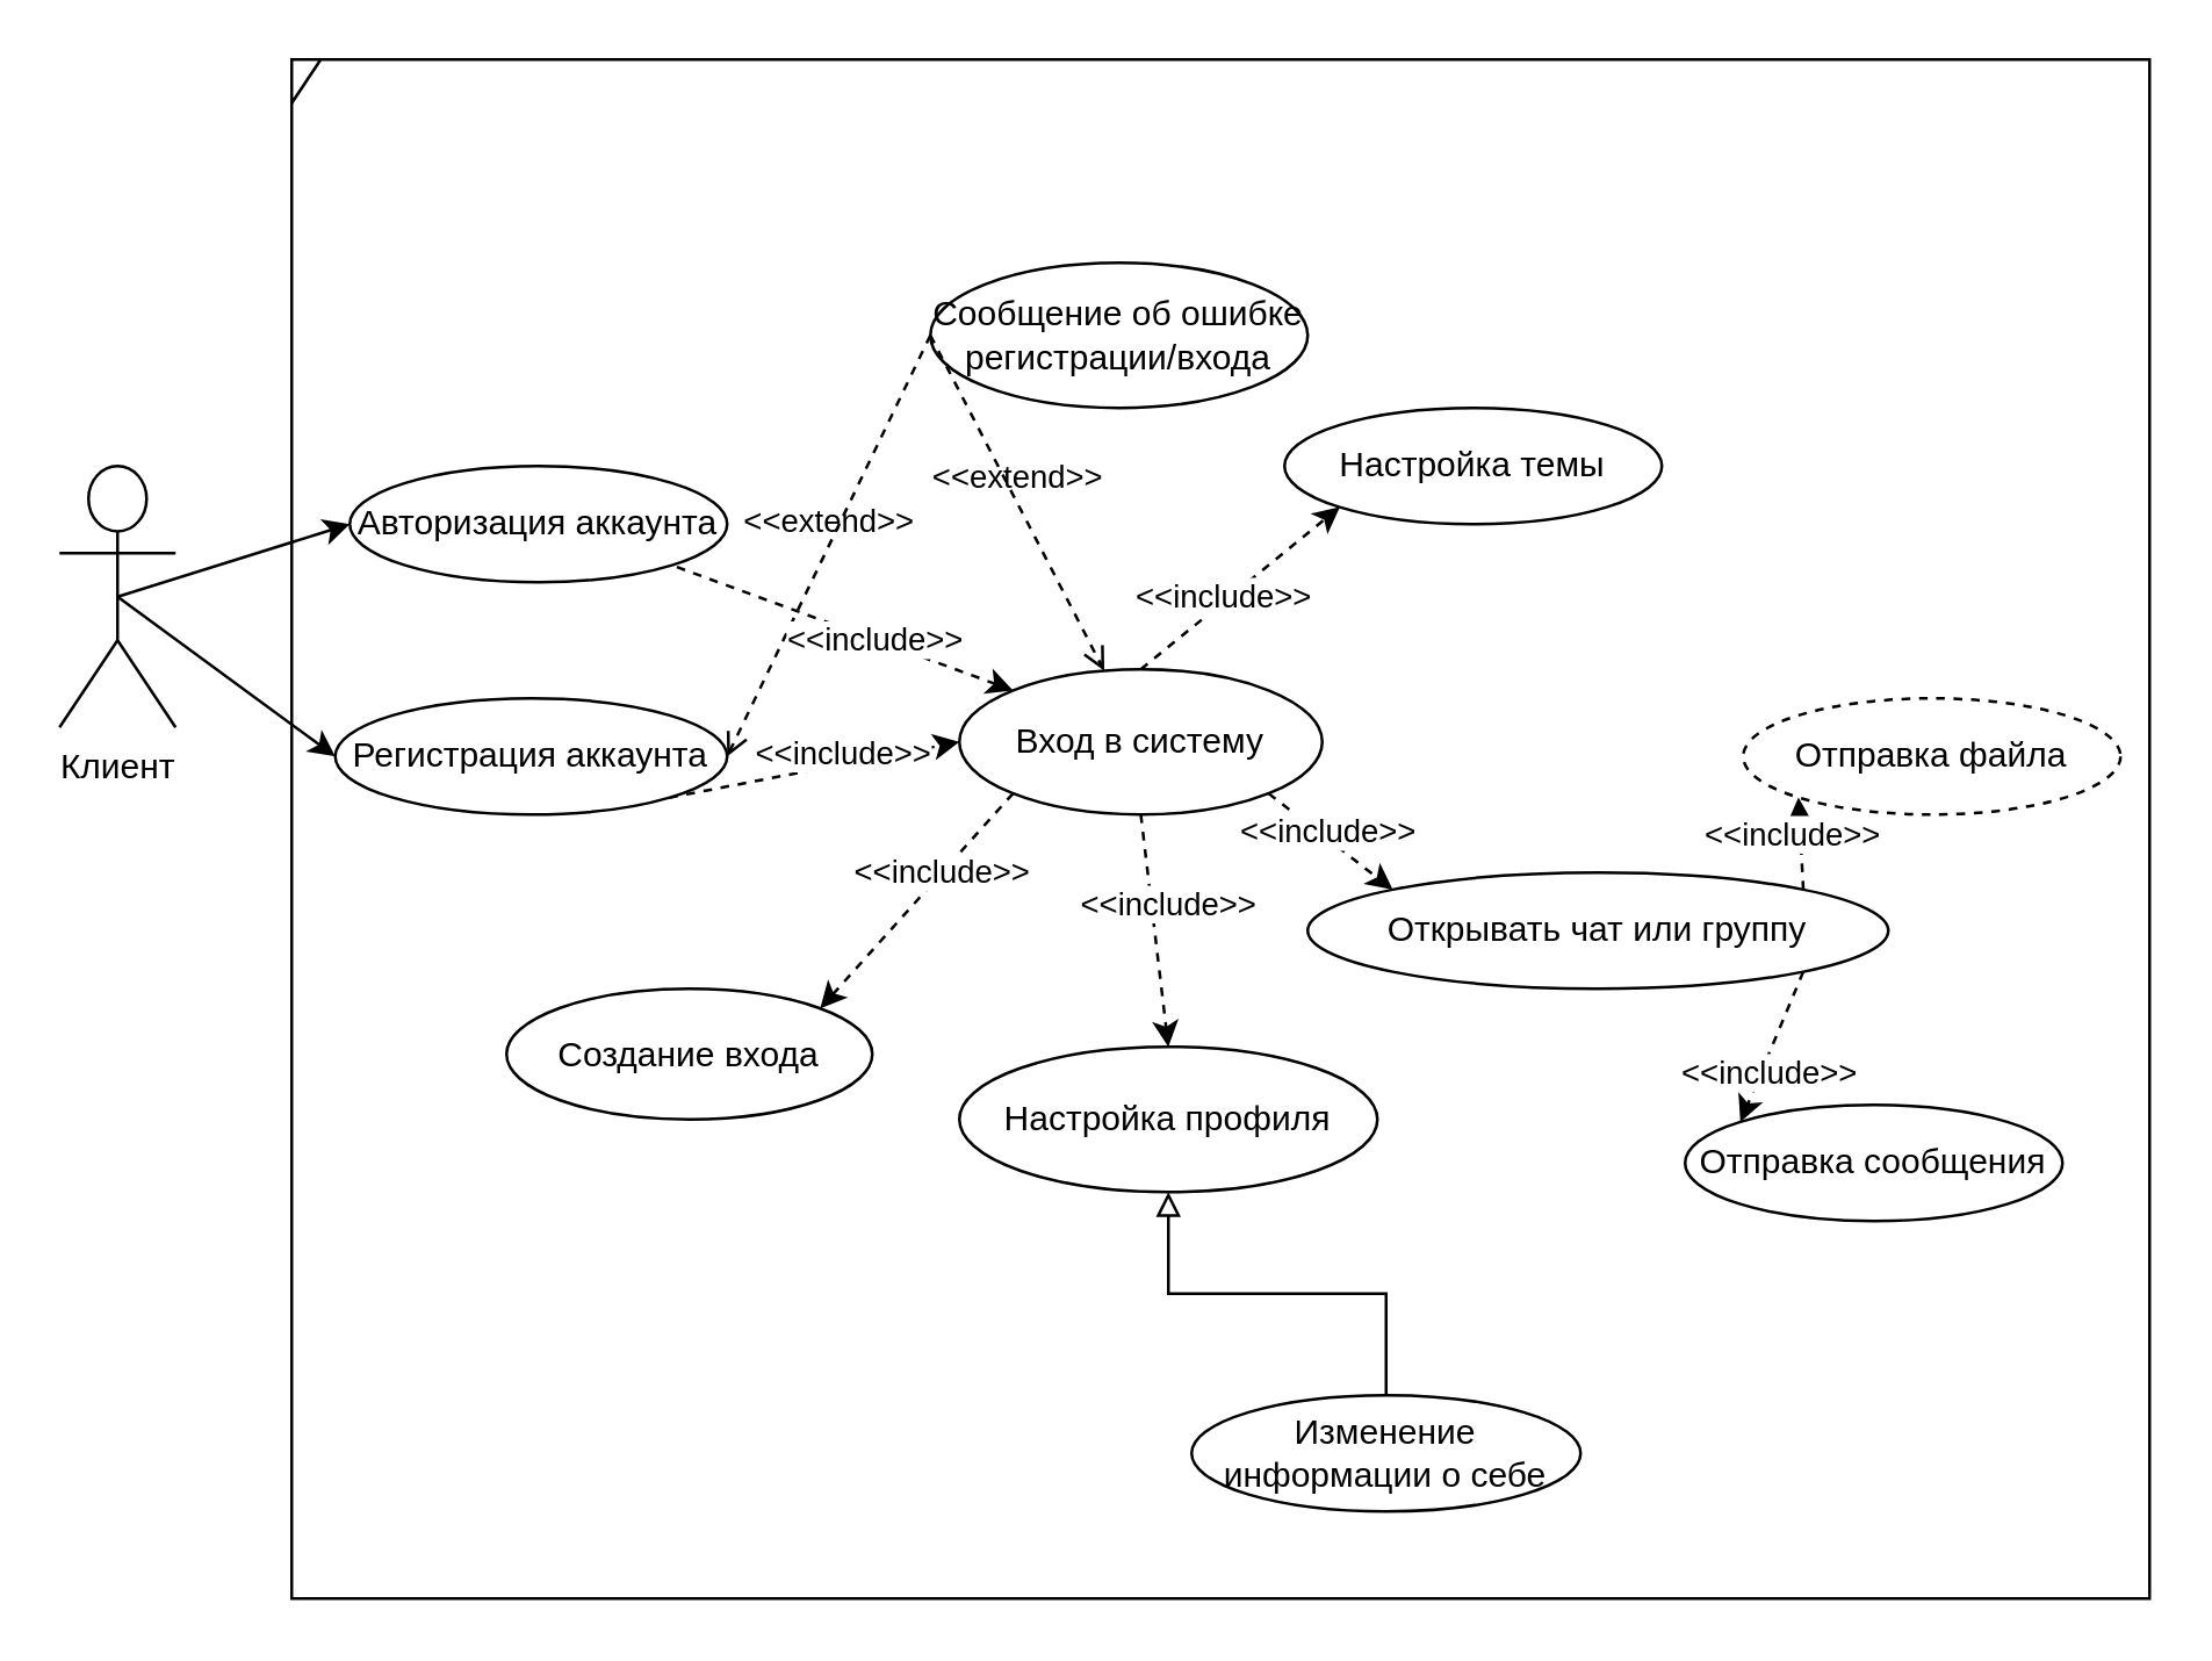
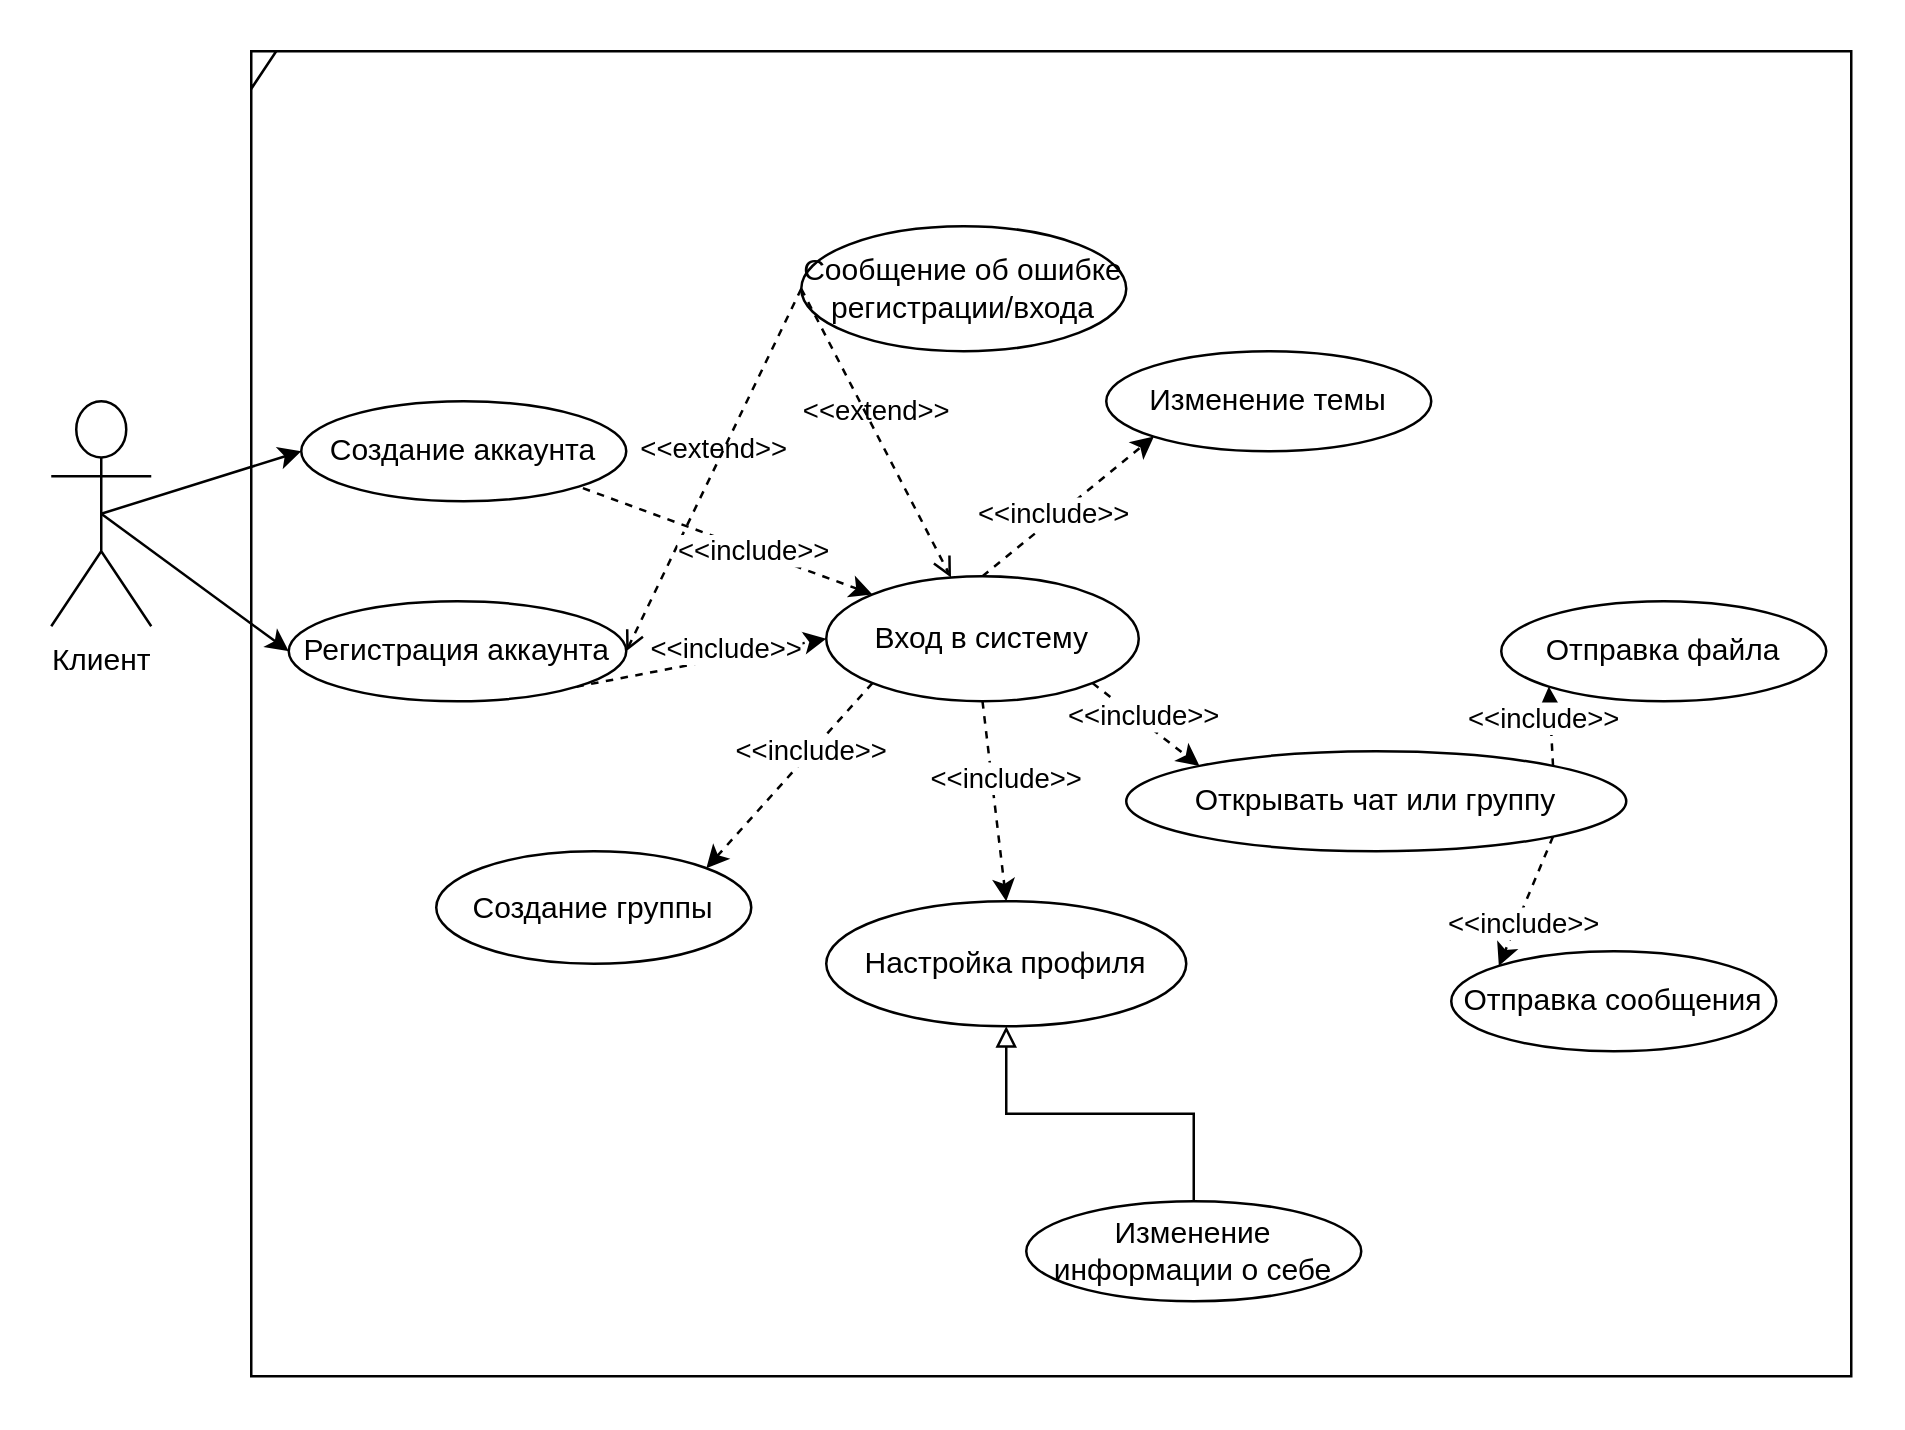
- <mxCell id="18" value="Настройка темы" style="ellipse;whiteSpace=wrap;html=1;" parent="5" vertex="1"><mxGeometry x="342" y="120" width="130" height="40" as="geometry" /></mxCell>
+ <mxCell id="18" value="Изменение темы" style="ellipse;whiteSpace=wrap;html=1;" parent="5" vertex="1"><mxGeometry x="342" y="120" width="130" height="40" as="geometry" /></mxCell>
- <mxCell id="8" value="Авторизация аккаунта" style="ellipse;whiteSpace=wrap;html=1;" parent="5" vertex="1"><mxGeometry x="20" y="140" width="130" height="40" as="geometry" /></mxCell>
+ <mxCell id="8" value="Создание аккаунта" style="ellipse;whiteSpace=wrap;html=1;" parent="5" vertex="1"><mxGeometry x="20" y="140" width="130" height="40" as="geometry" /></mxCell>
- <mxCell id="7" value="Отправка файла" style="ellipse;whiteSpace=wrap;html=1;dashed=1;" parent="5" vertex="1"><mxGeometry x="500" y="220" width="130" height="40" as="geometry" /></mxCell>
+ <mxCell id="7" value="Отправка файла" style="ellipse;whiteSpace=wrap;html=1;" parent="5" vertex="1"><mxGeometry x="500" y="220" width="130" height="40" as="geometry" /></mxCell>
- <mxCell id="30" value="Создание входа" style="ellipse;whiteSpace=wrap;html=1;" parent="5" vertex="1"><mxGeometry x="74" y="320" width="126" height="45" as="geometry" /></mxCell>
+ <mxCell id="30" value="Создание группы" style="ellipse;whiteSpace=wrap;html=1;" parent="5" vertex="1"><mxGeometry x="74" y="320" width="126" height="45" as="geometry" /></mxCell>
